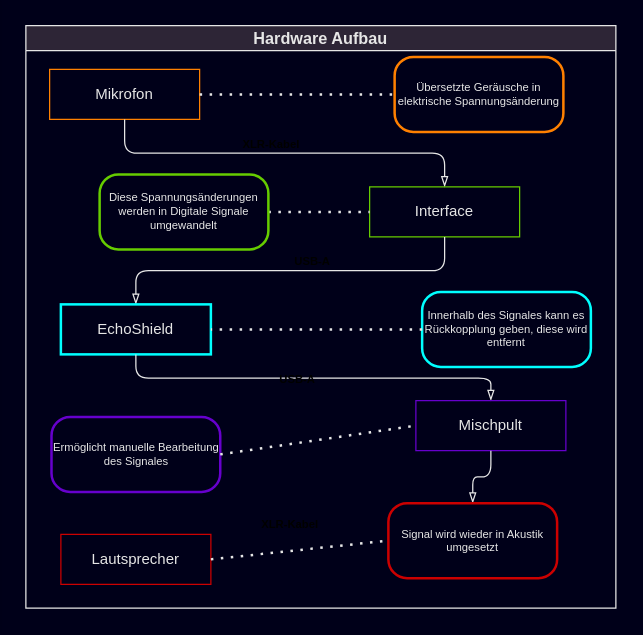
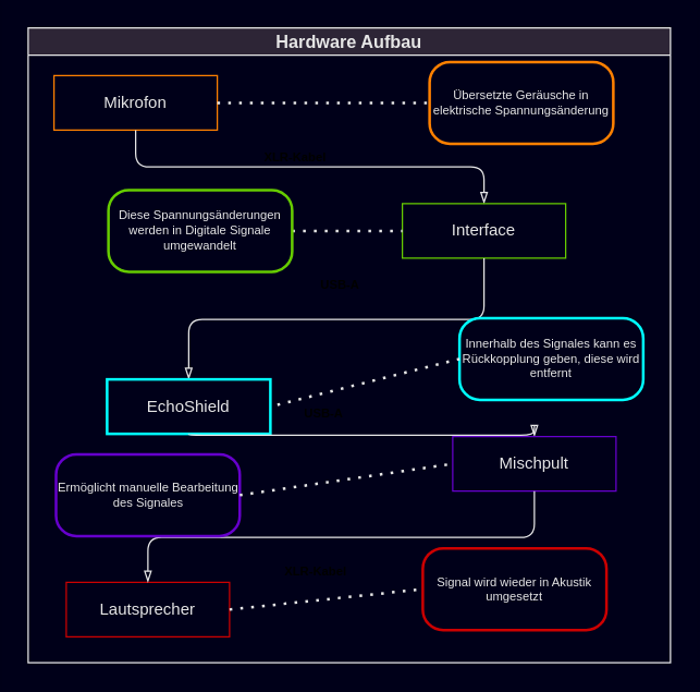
- <mxCell id="7" value="EchoShield" style="whiteSpace=wrap;html=1;treeFolding=1;treeMoving=1;newEdgeStyle={&quot;edgeStyle&quot;:&quot;elbowEdgeStyle&quot;,&quot;startArrow&quot;:&quot;none&quot;,&quot;endArrow&quot;:&quot;none&quot;};fillColor=none;strokeColor=#00FFFF;fontColor=#E6E6E6;gradientColor=default;strokeWidth=2;" parent="2" vertex="1"><mxGeometry x="28" y="223" width="120" height="40" as="geometry" /></mxCell>
+ <mxCell id="7" value="EchoShield" style="whiteSpace=wrap;html=1;treeFolding=1;treeMoving=1;newEdgeStyle={&quot;edgeStyle&quot;:&quot;elbowEdgeStyle&quot;,&quot;startArrow&quot;:&quot;none&quot;,&quot;endArrow&quot;:&quot;none&quot;};fillColor=none;strokeColor=#00FFFF;fontColor=#E6E6E6;gradientColor=default;strokeWidth=2;" parent="2" vertex="1"><mxGeometry x="58" y="258" width="120" height="40" as="geometry" /></mxCell>
- <mxCell id="19" value="" style="edgeStyle=elbowEdgeStyle;html=1;elbow=vertical;startArrow=none;endArrow=blockThin;strokeColor=#E6E6E6;endFill=0;" parent="2" source="9" target="21" edge="1"><mxGeometry relative="1" as="geometry"><mxPoint x="139" y="341" as="sourcePoint" /></mxGeometry></mxCell>
+ <mxCell id="19" value="" style="edgeStyle=elbowEdgeStyle;html=1;elbow=vertical;startArrow=none;endArrow=blockThin;strokeColor=#E6E6E6;endFill=0;" parent="2" source="9" target="18" edge="1"><mxGeometry relative="1" as="geometry"><mxPoint x="139" y="341" as="sourcePoint" /></mxGeometry></mxCell>
